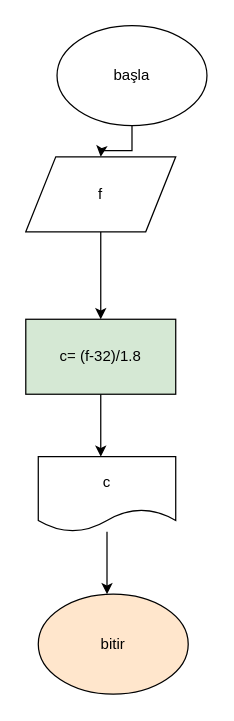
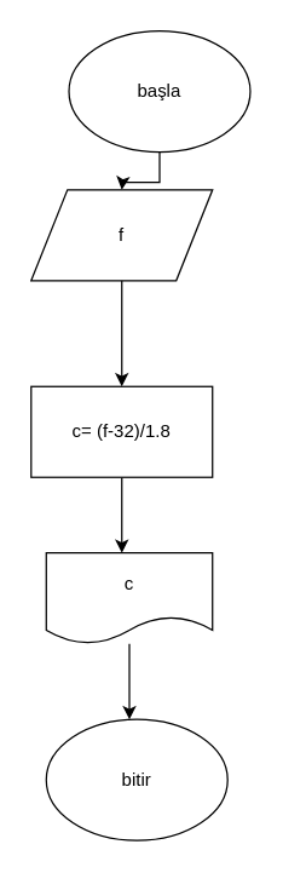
- <mxCell id="7" value="c= (f-32)/1.8" style="rounded=0;whiteSpace=wrap;html=1;fillColor=#d5e8d4;" vertex="1" parent="1"><mxGeometry x="20" y="255" width="120" height="60" as="geometry" /></mxCell>
+ <mxCell id="7" value="c= (f-32)/1.8" style="rounded=0;whiteSpace=wrap;html=1;" vertex="1" parent="1"><mxGeometry x="20" y="255" width="120" height="60" as="geometry" /></mxCell>
- <mxCell id="10" value="bitir" style="ellipse;whiteSpace=wrap;html=1;fillColor=#ffe6cc;" vertex="1" parent="1"><mxGeometry x="30" y="475" width="120" height="80" as="geometry" /></mxCell>
+ <mxCell id="10" value="bitir" style="ellipse;whiteSpace=wrap;html=1;" vertex="1" parent="1"><mxGeometry x="30" y="475" width="120" height="80" as="geometry" /></mxCell>
